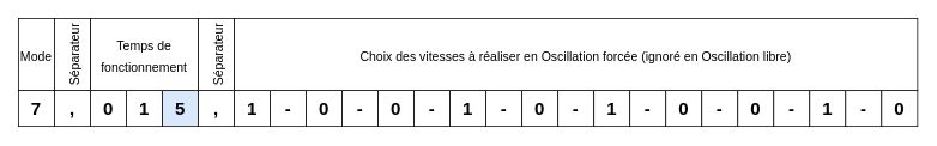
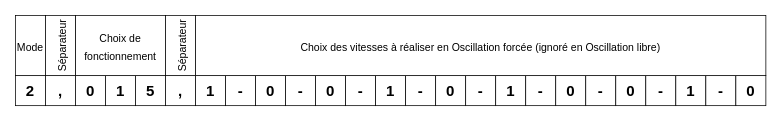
- <mxCell id="27" value="&lt;font style=&quot;font-size: 14px&quot;&gt;Temps de fonctionnement&lt;/font&gt;" style="rounded=0;whiteSpace=wrap;html=1;fontSize=20;" vertex="1" parent="1"><mxGeometry x="100" y="20" width="120" height="80" as="geometry" /></mxCell>
+ <mxCell id="27" value="&lt;font style=&quot;font-size: 14px&quot;&gt;Choix de fonctionnement&lt;/font&gt;" style="rounded=0;whiteSpace=wrap;html=1;fontSize=20;" vertex="1" parent="1"><mxGeometry x="100" y="20" width="120" height="80" as="geometry" /></mxCell>
- <mxCell id="2" value="&lt;font style=&quot;font-size: 20px&quot;&gt;&lt;b&gt;7&lt;/b&gt;&lt;/font&gt;" style="rounded=0;whiteSpace=wrap;html=1;" vertex="1" parent="1"><mxGeometry y="100" width="40" height="40" as="geometry" x="20" /></mxCell>
+ <mxCell id="2" value="&lt;font style=&quot;font-size: 20px&quot;&gt;&lt;b&gt;2&lt;/b&gt;&lt;/font&gt;" style="rounded=0;whiteSpace=wrap;html=1;" vertex="1" parent="1"><mxGeometry y="100" width="40" height="40" as="geometry" x="20" /></mxCell>
- <mxCell id="6" value="&lt;font style=&quot;font-size: 20px&quot;&gt;&lt;b&gt;5&lt;/b&gt;&lt;/font&gt;" style="rounded=0;whiteSpace=wrap;html=1;fillColor=#dae8fc;" vertex="1" parent="1"><mxGeometry x="180" y="100" width="40" height="40" as="geometry" /></mxCell>
+ <mxCell id="6" value="&lt;font style=&quot;font-size: 20px&quot;&gt;&lt;b&gt;5&lt;/b&gt;&lt;/font&gt;" style="rounded=0;whiteSpace=wrap;html=1;" vertex="1" parent="1"><mxGeometry x="180" y="100" width="40" height="40" as="geometry" /></mxCell>
